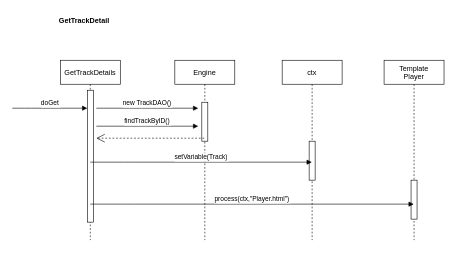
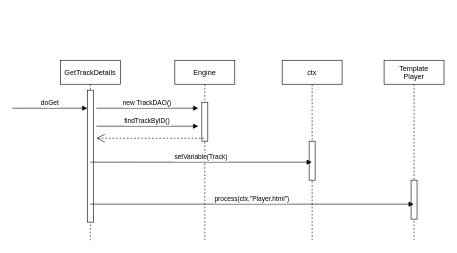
- <mxCell id="2" value="GetTrackDetail" style="text;align=center;fontStyle=1;verticalAlign=middle;spacingLeft=3;spacingRight=3;strokeColor=none;rotatable=0;points=[[0,0.5],[1,0.5]];portConstraint=eastwest;" parent="1" vertex="1"><mxGeometry x="100" y="20" width="80" height="26" as="geometry" /></mxCell>
